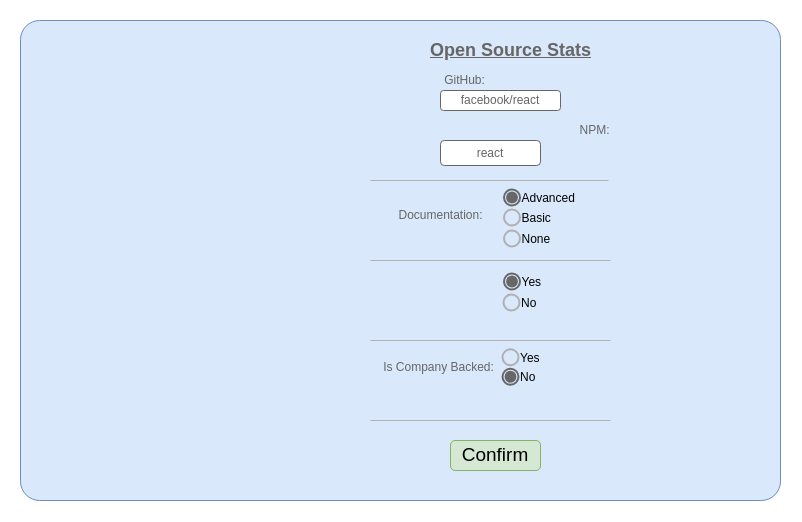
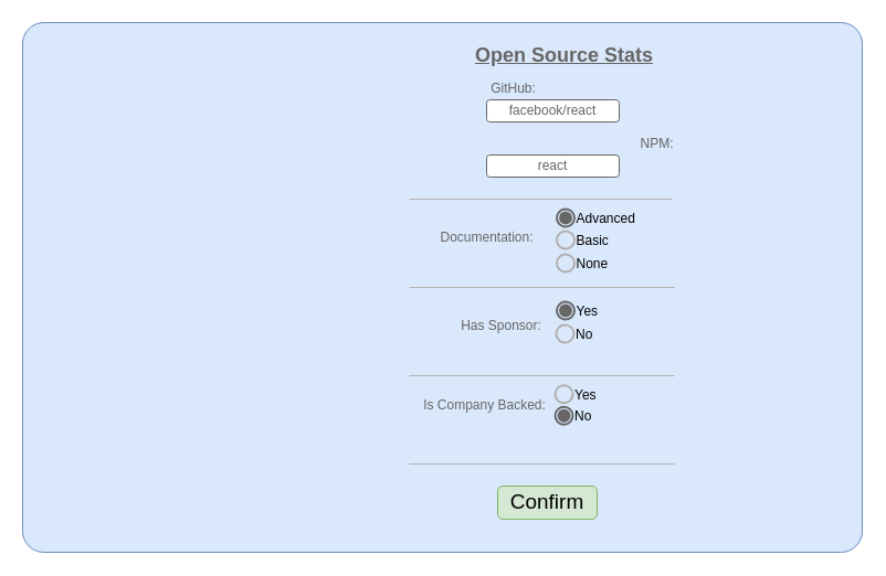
- <mxCell id="24" value="react" style="rounded=1;whiteSpace=wrap;html=1;fontColor=#666666;strokeColor=#666666;" vertex="1" parent="1"><mxGeometry x="440" y="140" width="100" height="25" as="geometry" /></mxCell>
+ <mxCell id="24" value="react" style="rounded=1;whiteSpace=wrap;html=1;fontColor=#666666;strokeColor=#666666;" vertex="1" parent="1"><mxGeometry x="440" y="140" width="120" height="20" as="geometry" /></mxCell>
+ <mxCell id="5" value="Has Sponsor:" style="text;html=1;align=center;verticalAlign=middle;resizable=0;points=[];autosize=1;fontColor=#666666;" vertex="1" parent="4"><mxGeometry y="12" width="90" height="20" as="geometry" /></mxCell>
